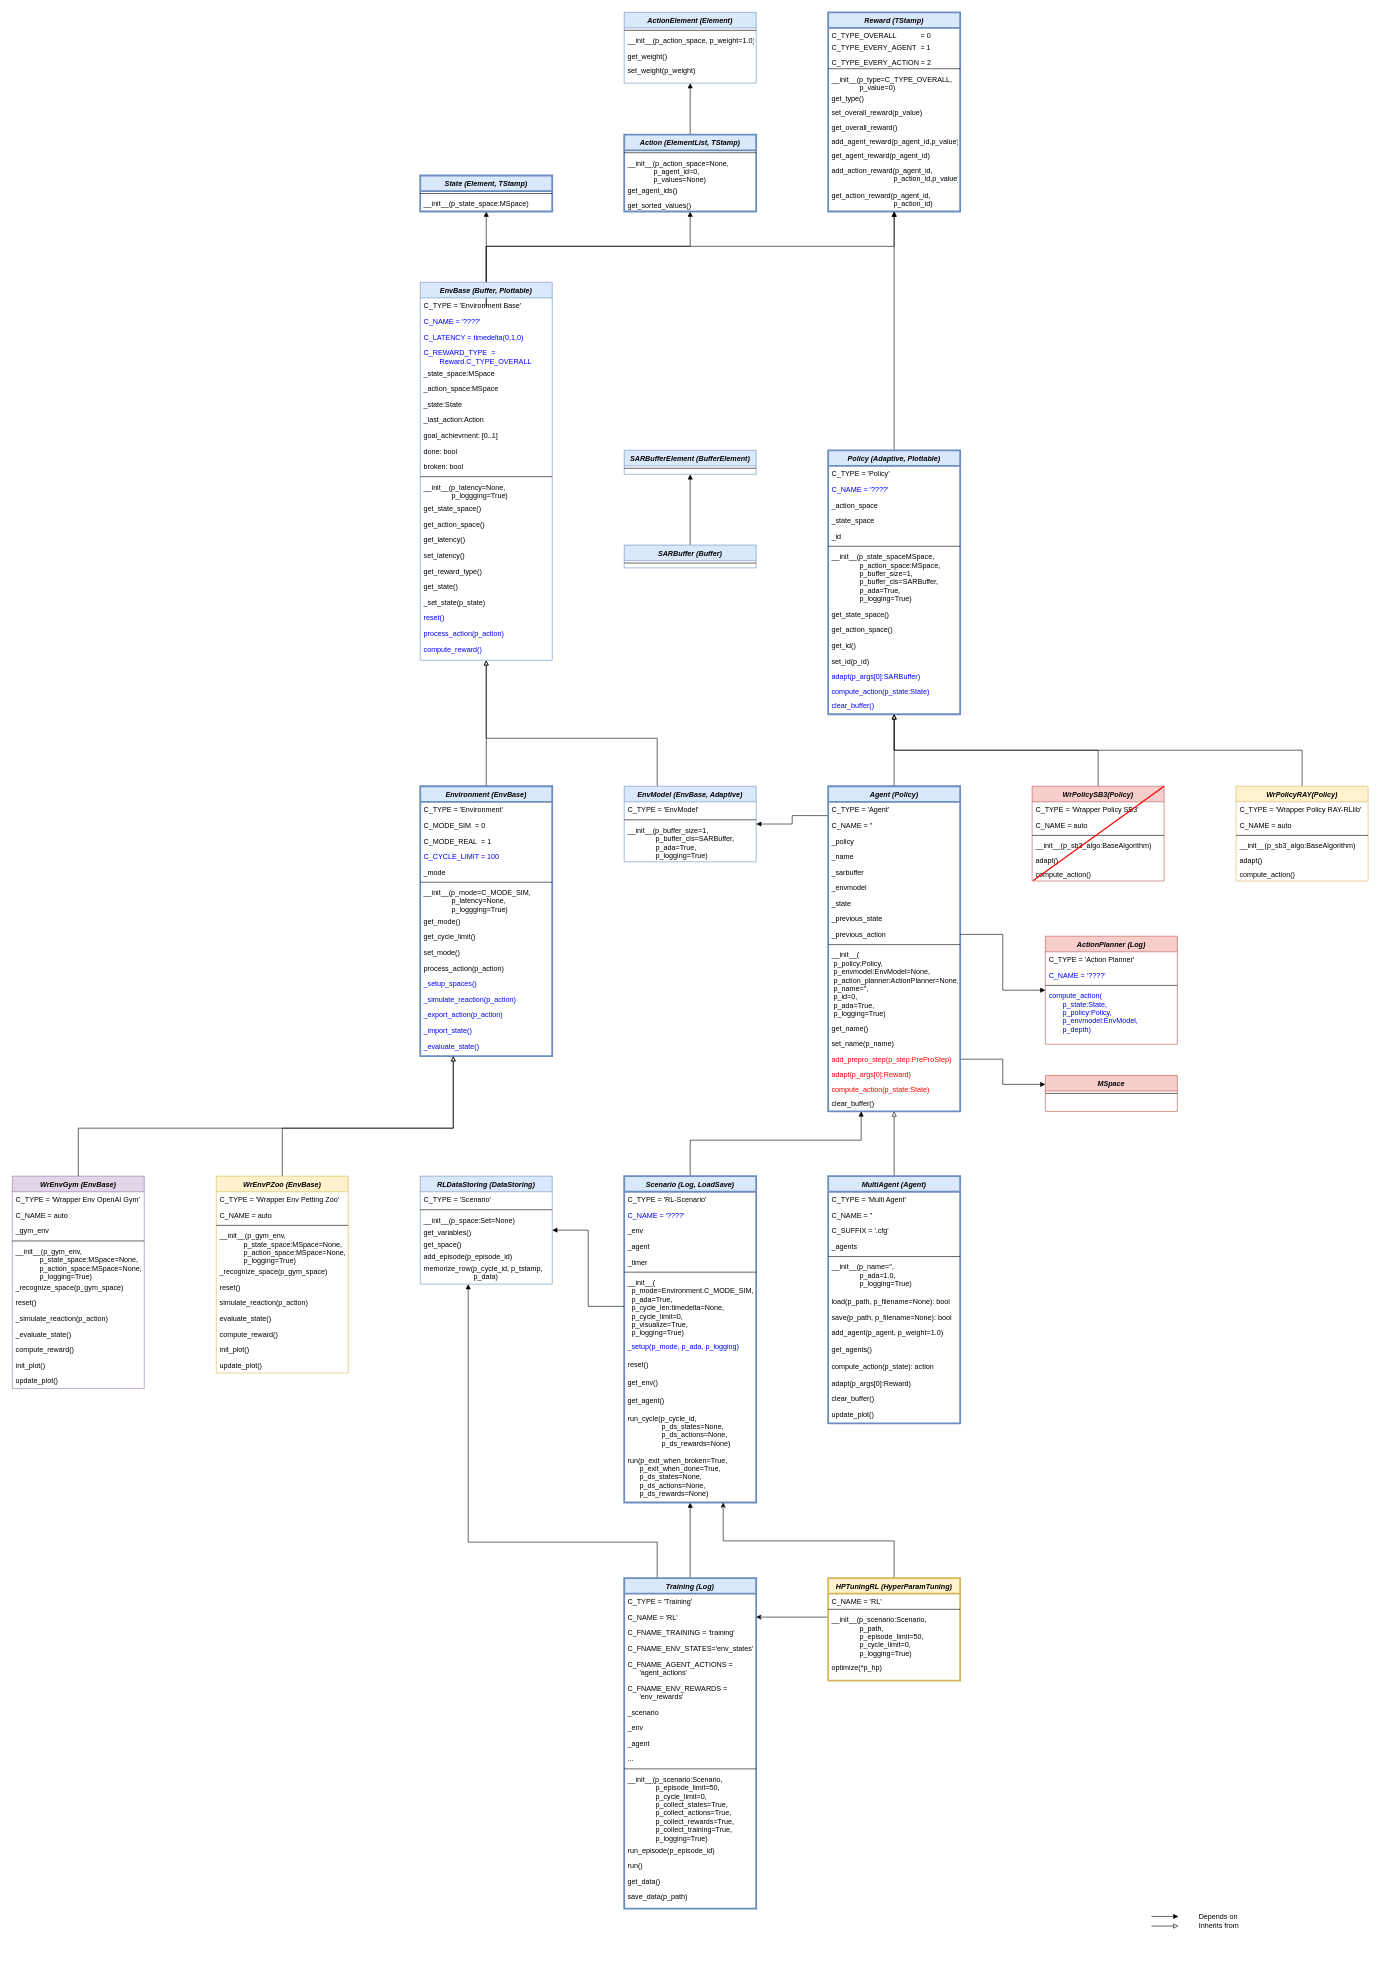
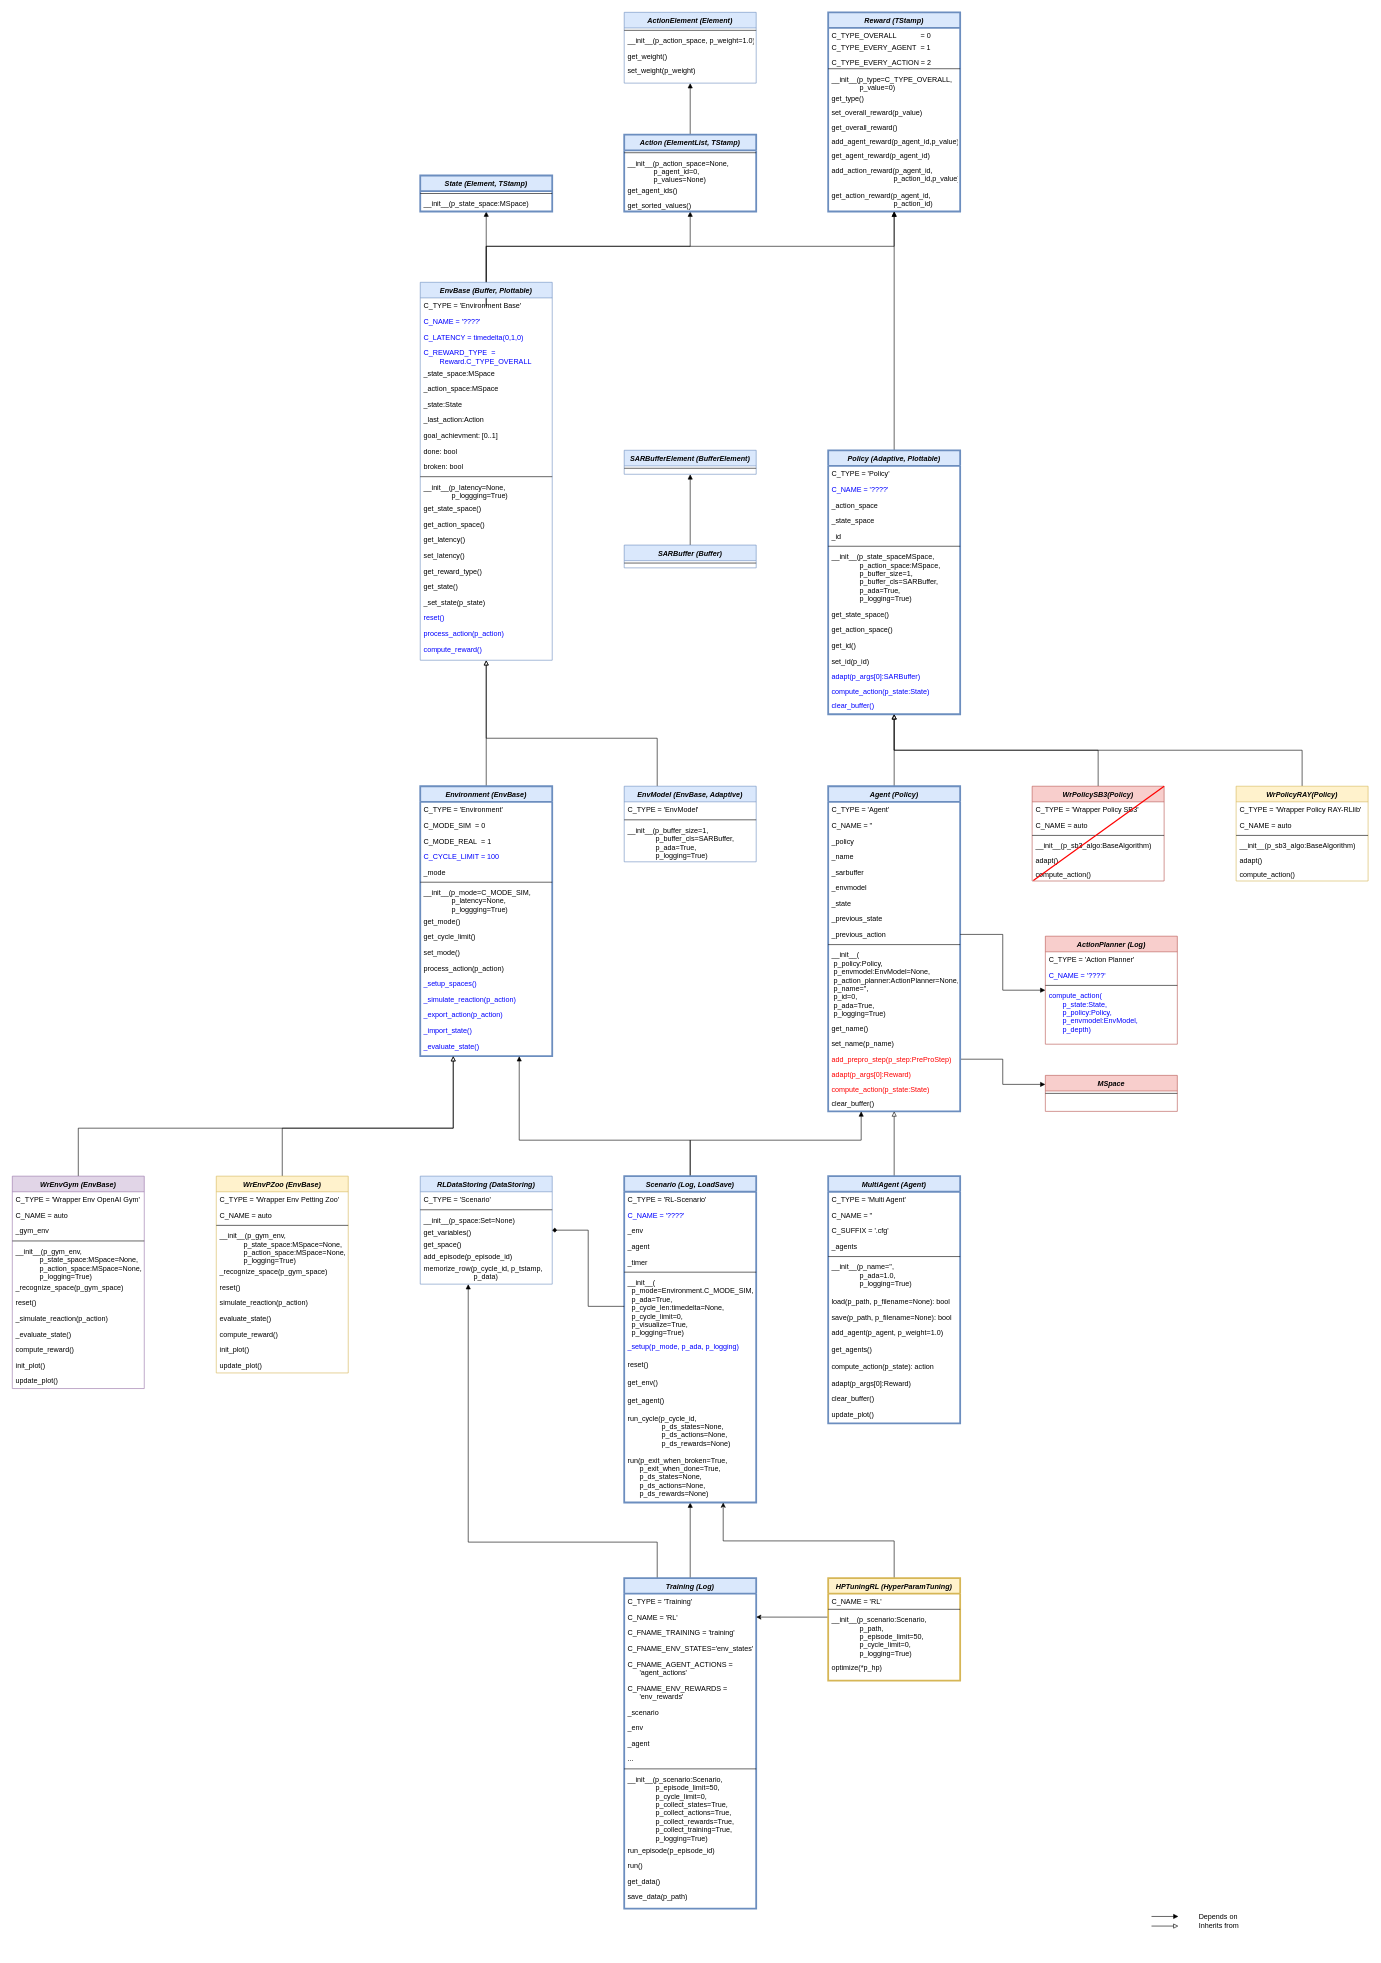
- <mxCell id="24" style="edgeStyle=orthogonalEdgeStyle;rounded=0;orthogonalLoop=1;jettySize=auto;html=1;fontColor=#000000;endArrow=block;endFill=1;exitX=0;exitY=0.885;exitDx=0;exitDy=0;exitPerimeter=0;" parent="1" source="26" target="148" edge="1"><mxGeometry relative="1" as="geometry" /></mxCell>
+ <mxCell id="63" style="edgeStyle=orthogonalEdgeStyle;rounded=0;orthogonalLoop=1;jettySize=auto;html=1;fontColor=#000000;endArrow=block;endFill=1;exitX=0.5;exitY=0;exitDx=0;exitDy=0;entryX=0.75;entryY=1;entryDx=0;entryDy=0;" parent="1" source="64" target="5" edge="1"><mxGeometry relative="1" as="geometry"><Array as="points"><mxPoint x="1150" y="1900" /><mxPoint x="865" y="1900" /></Array></mxGeometry></mxCell>
- <mxCell id="146" style="edgeStyle=orthogonalEdgeStyle;rounded=0;orthogonalLoop=1;jettySize=auto;html=1;entryX=1;entryY=0.5;entryDx=0;entryDy=0;endArrow=block;endFill=1;" parent="1" source="71" target="142" edge="1"><mxGeometry relative="1" as="geometry" /></mxCell>
+ <mxCell id="146" style="edgeStyle=orthogonalEdgeStyle;rounded=0;orthogonalLoop=1;jettySize=auto;html=1;entryX=1;entryY=0.5;entryDx=0;entryDy=0;endArrow=diamond;endFill=1;" parent="1" source="71" target="142" edge="1"><mxGeometry relative="1" as="geometry" /></mxCell>
